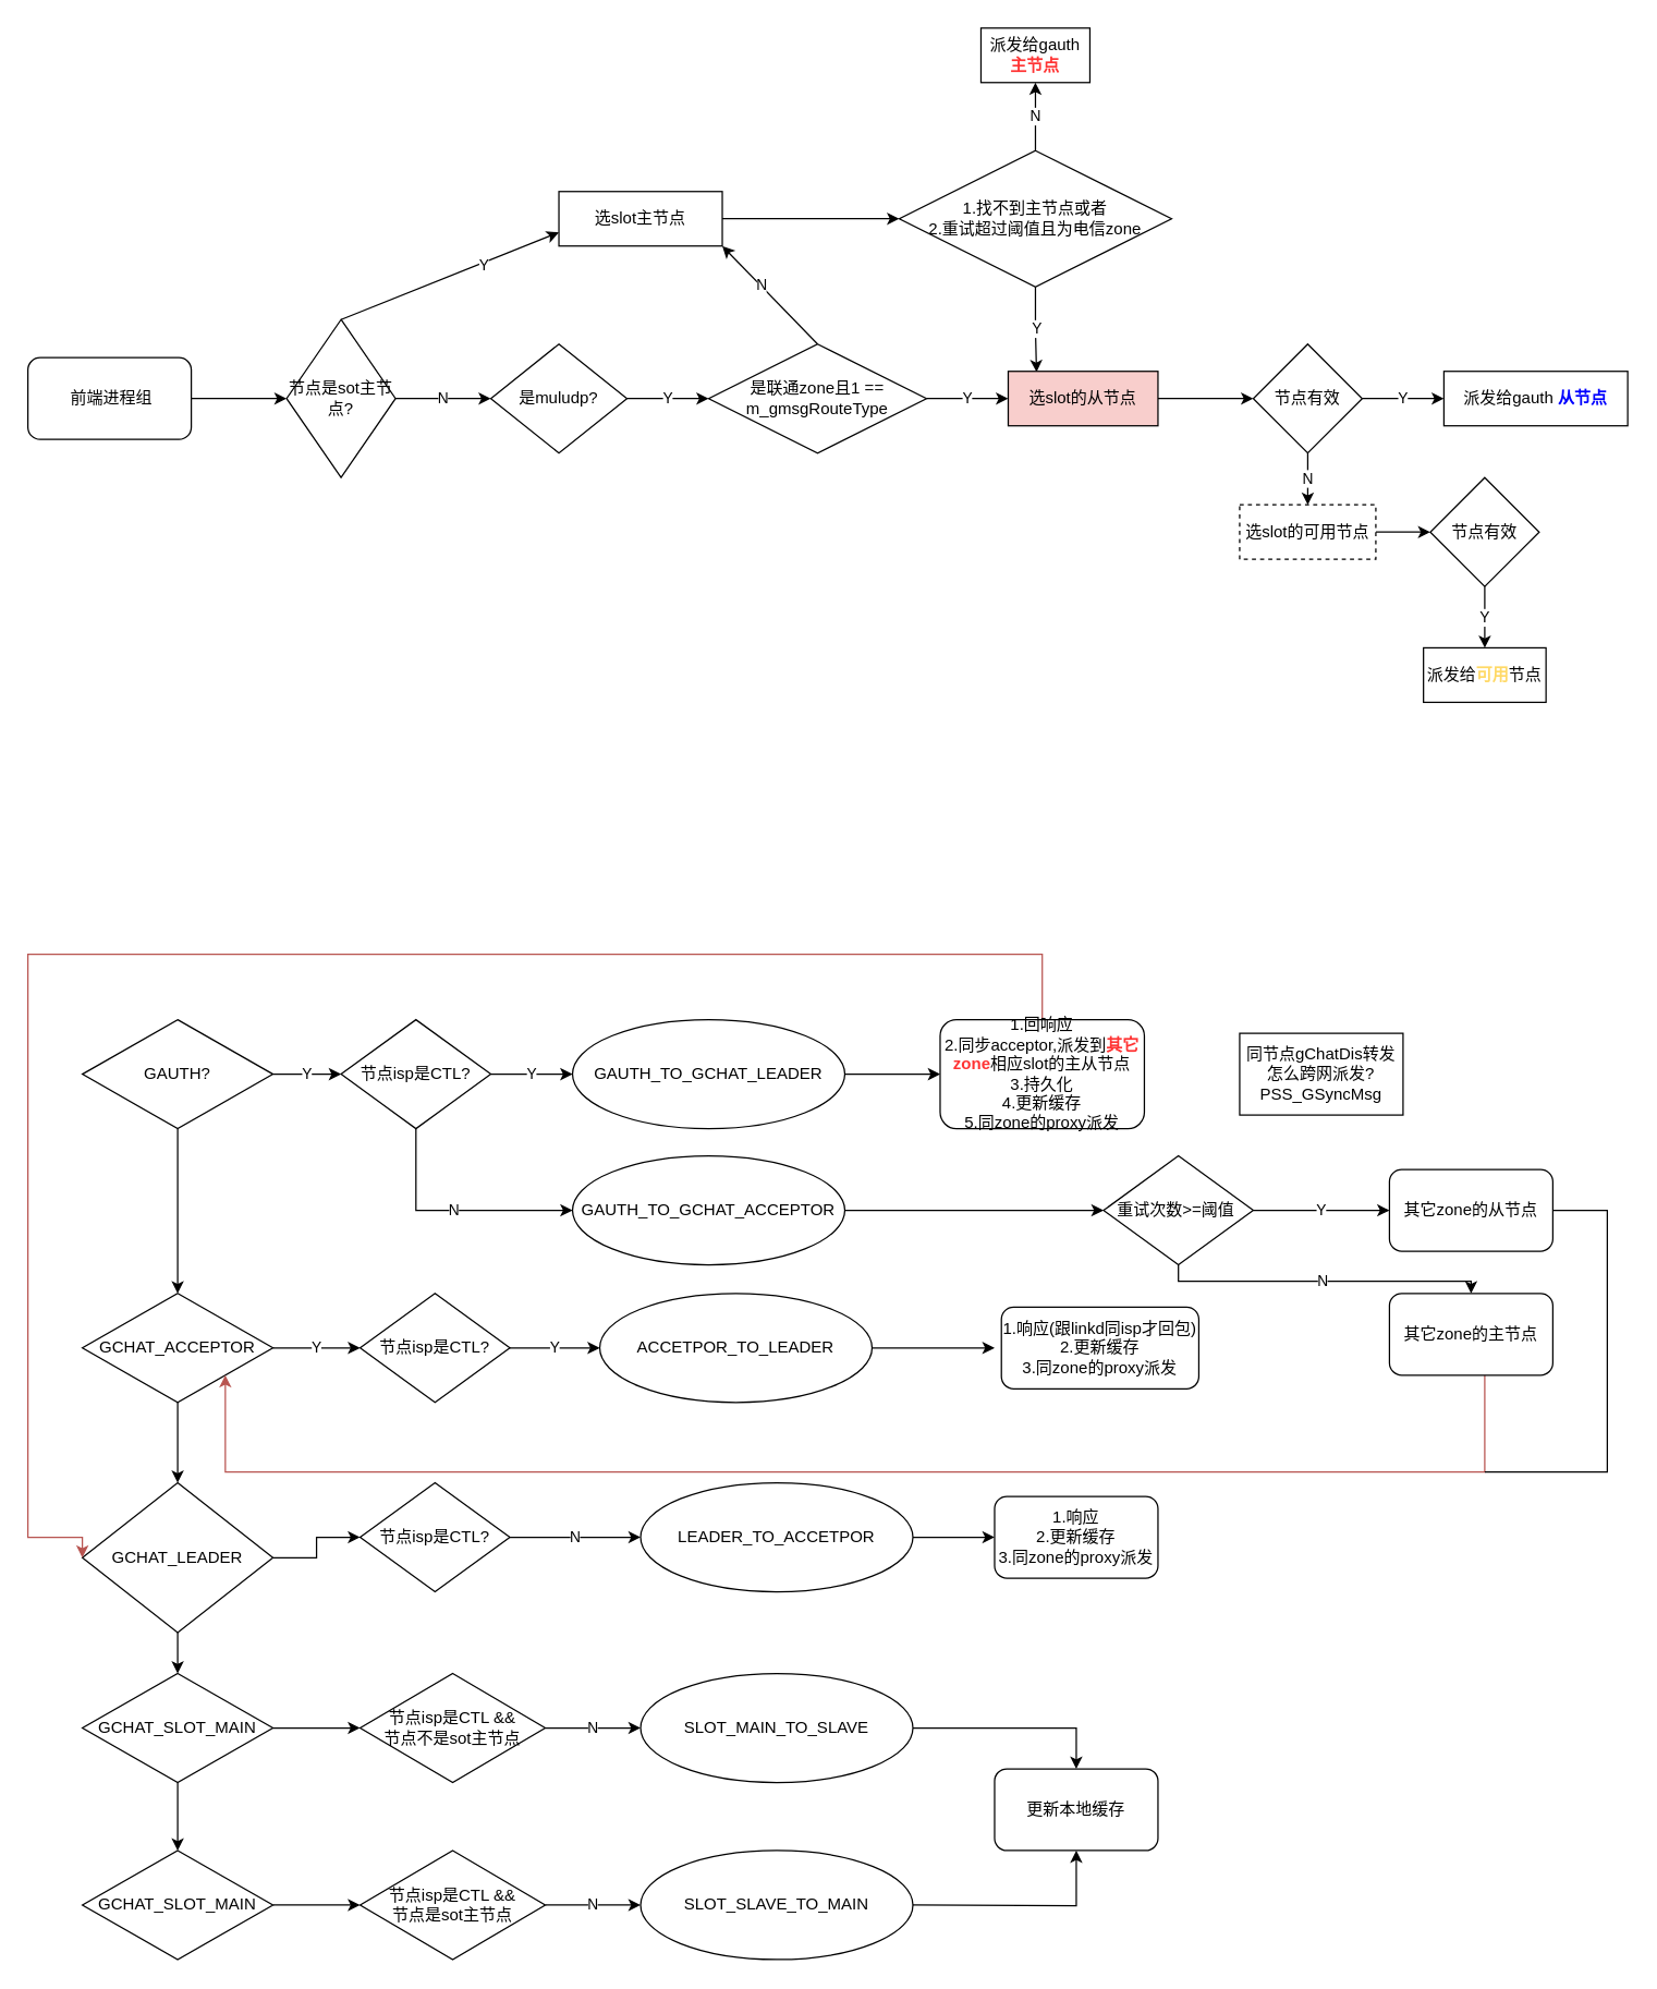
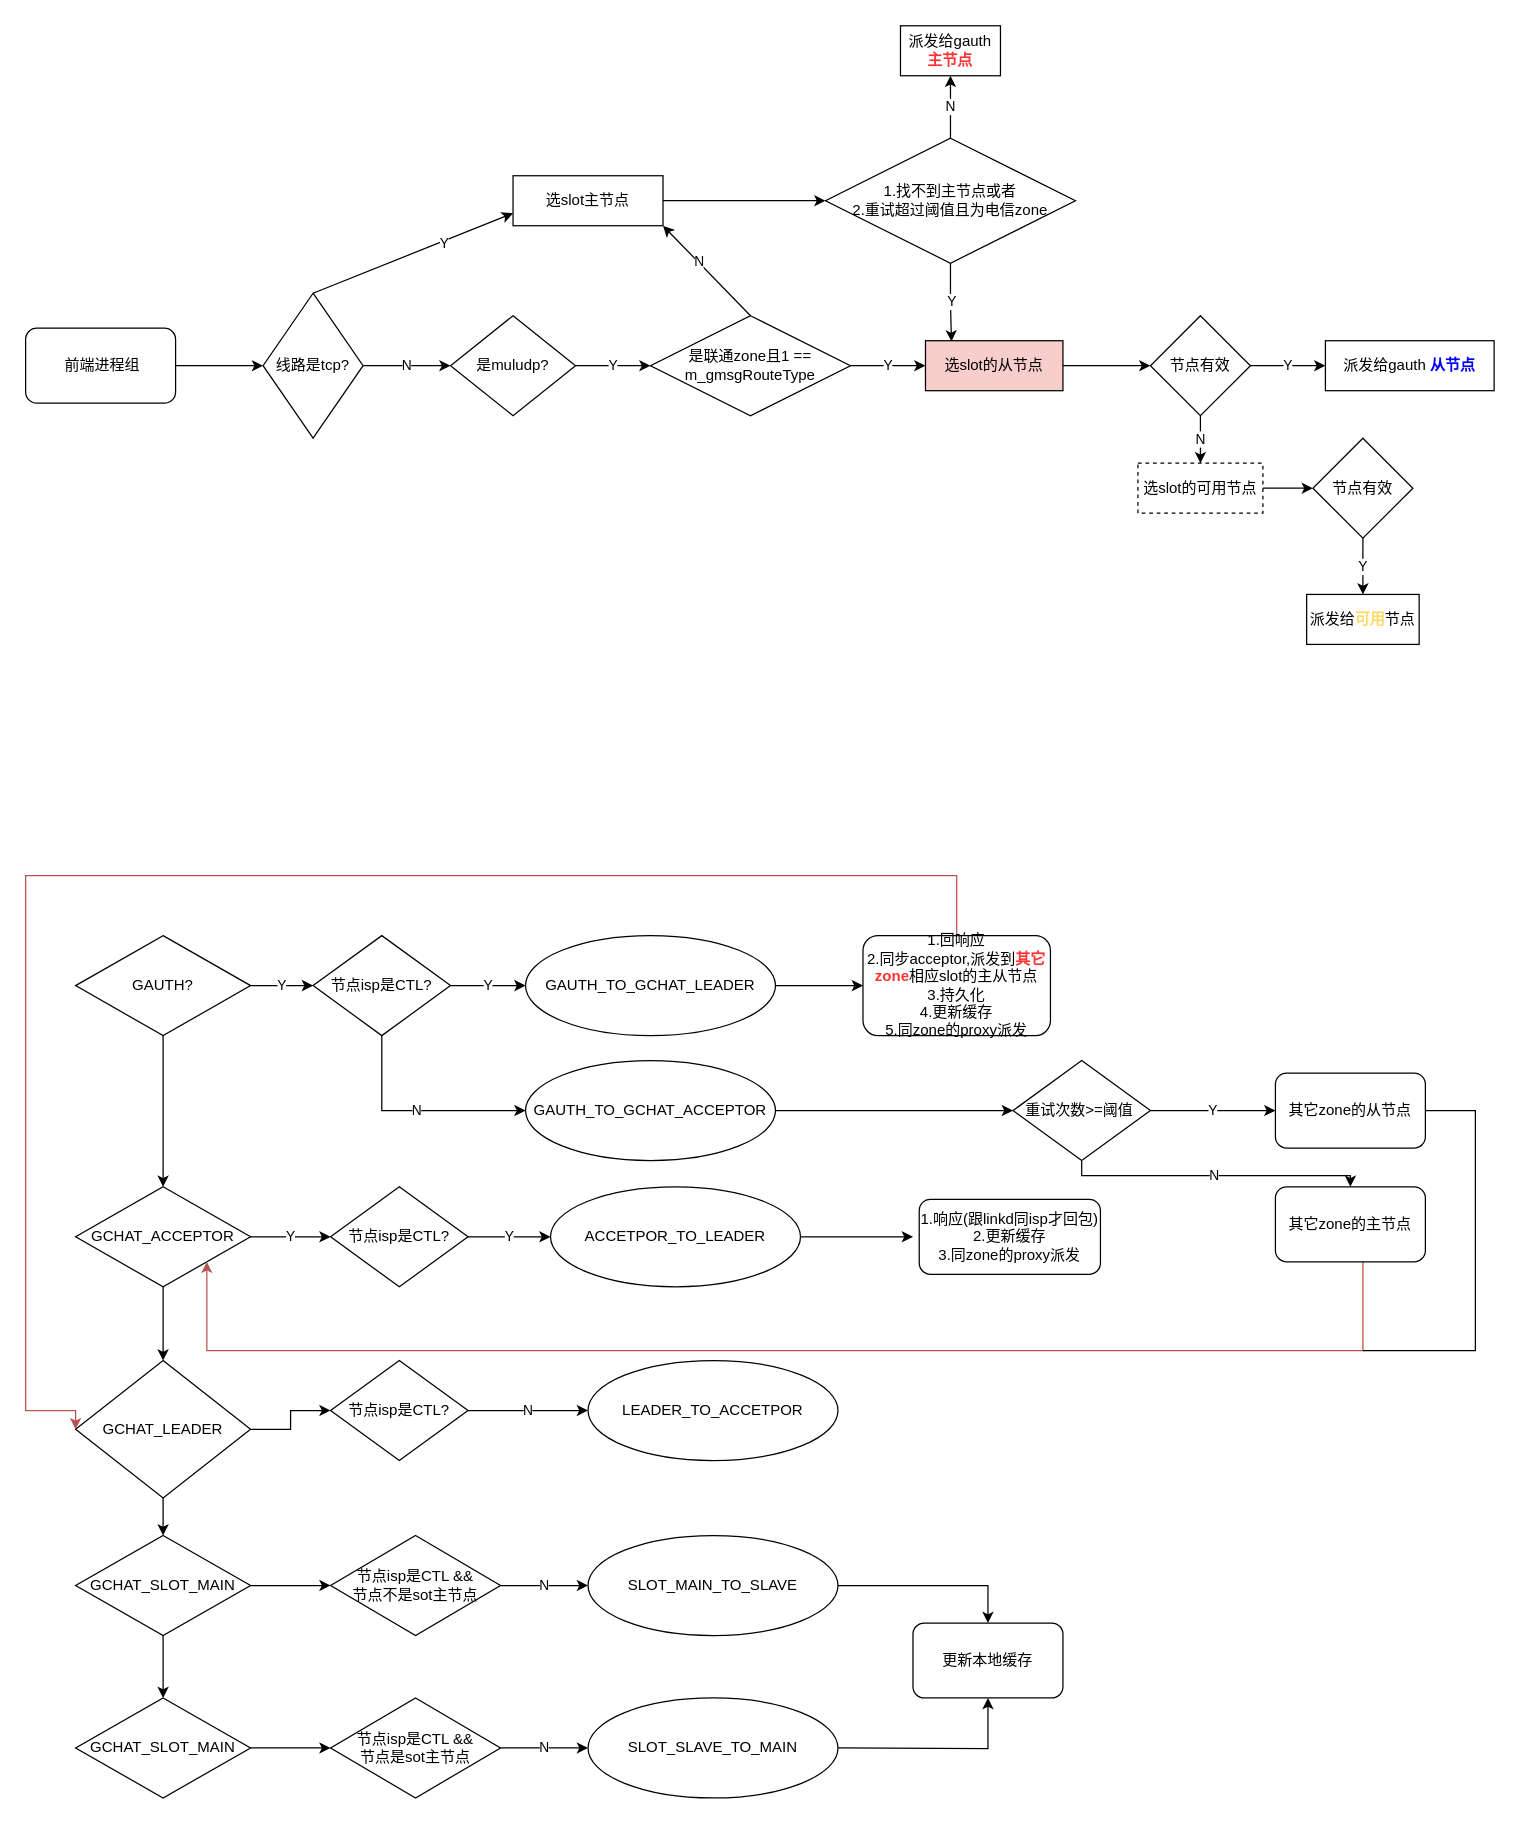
- <mxCell id="5" value="节点是sot主节点?" style="rhombus;whiteSpace=wrap;html=1;" vertex="1" parent="1"><mxGeometry x="210" y="234" width="80" height="116" as="geometry" /></mxCell>
+ <mxCell id="5" value="线路是tcp?" style="rhombus;whiteSpace=wrap;html=1;" vertex="1" parent="1"><mxGeometry x="210" y="234" width="80" height="116" as="geometry" /></mxCell>
- <mxCell id="71" value="同节点gChatDis转发&lt;br&gt;怎么跨网派发?&lt;br&gt;PSS_GSyncMsg" style="rounded=0;whiteSpace=wrap;html=1;" vertex="1" parent="1"><mxGeometry x="910" y="758" width="120" height="60" as="geometry" /></mxCell>
- <mxCell id="53" style="edgeStyle=orthogonalEdgeStyle;rounded=0;orthogonalLoop=1;jettySize=auto;html=1;entryX=0;entryY=0.5;entryDx=0;entryDy=0;" edge="1" parent="1" source="54" target="80"><mxGeometry relative="1" as="geometry" /></mxCell>
- <mxCell id="80" value="1.响应&lt;br&gt;2.更新缓存&lt;br&gt;3.同zone的proxy派发" style="rounded=1;whiteSpace=wrap;html=1;" vertex="1" parent="1"><mxGeometry x="730" y="1098" width="120" height="60" as="geometry" /></mxCell>
